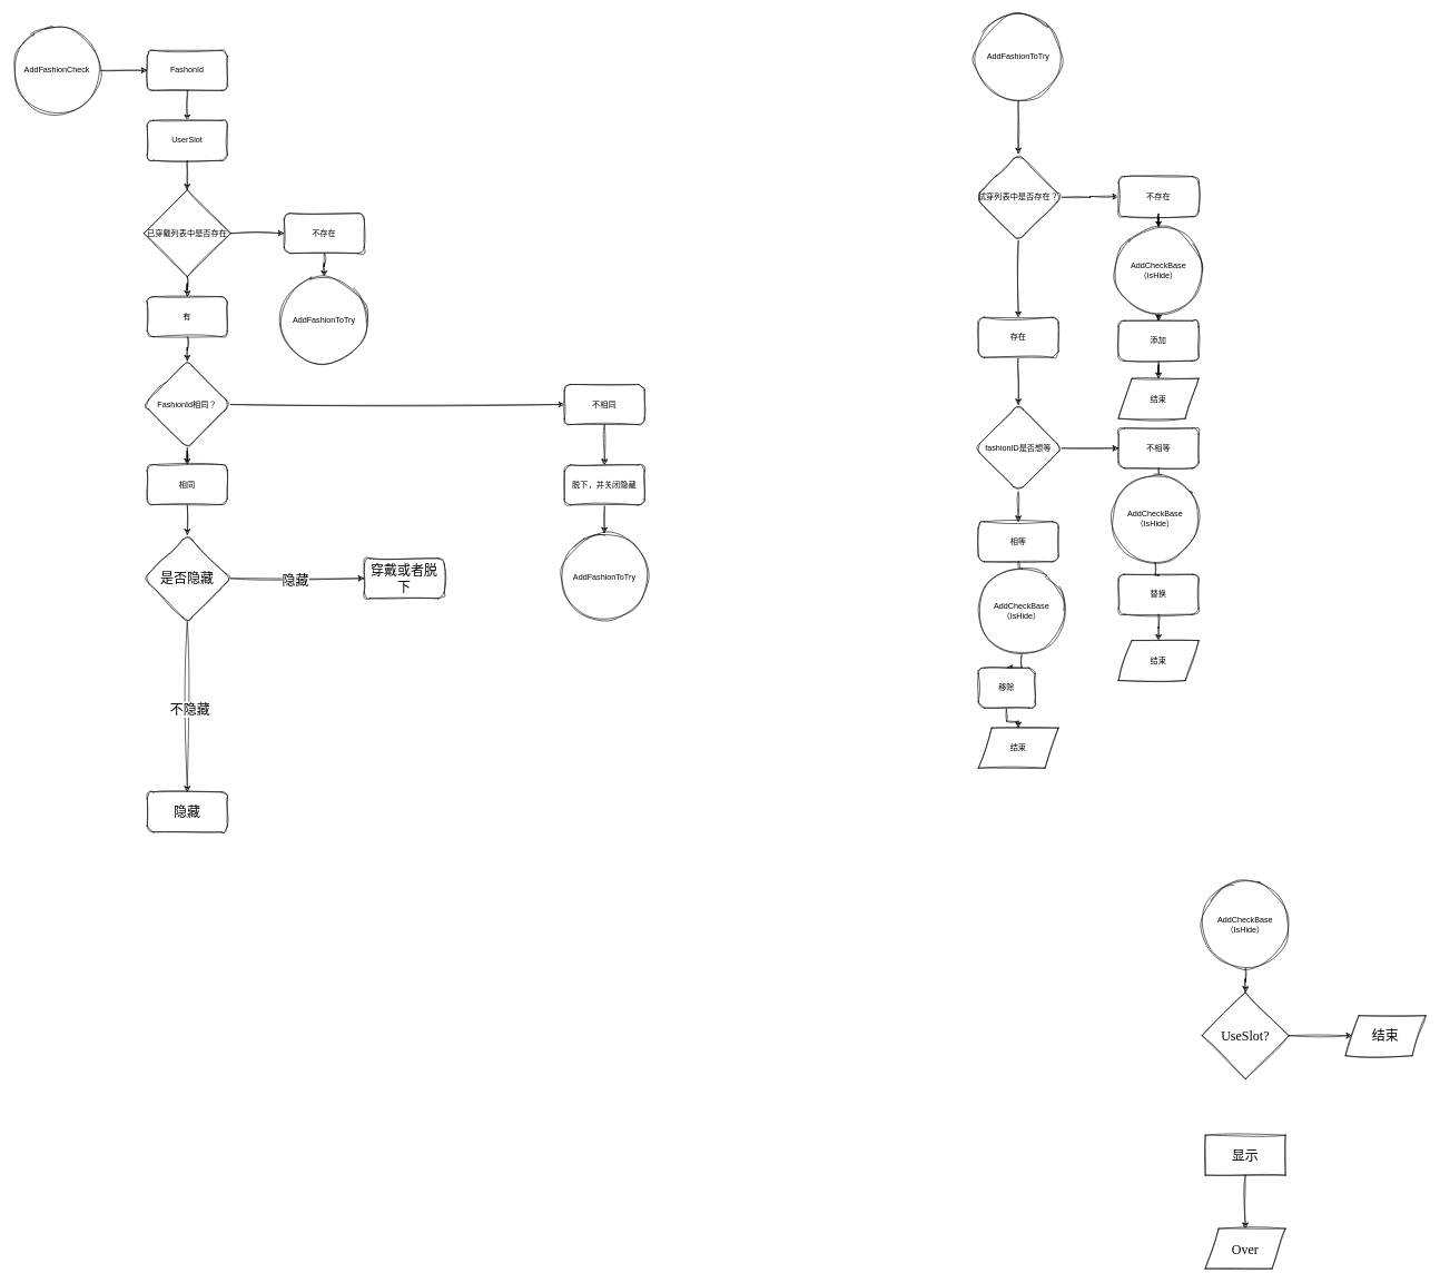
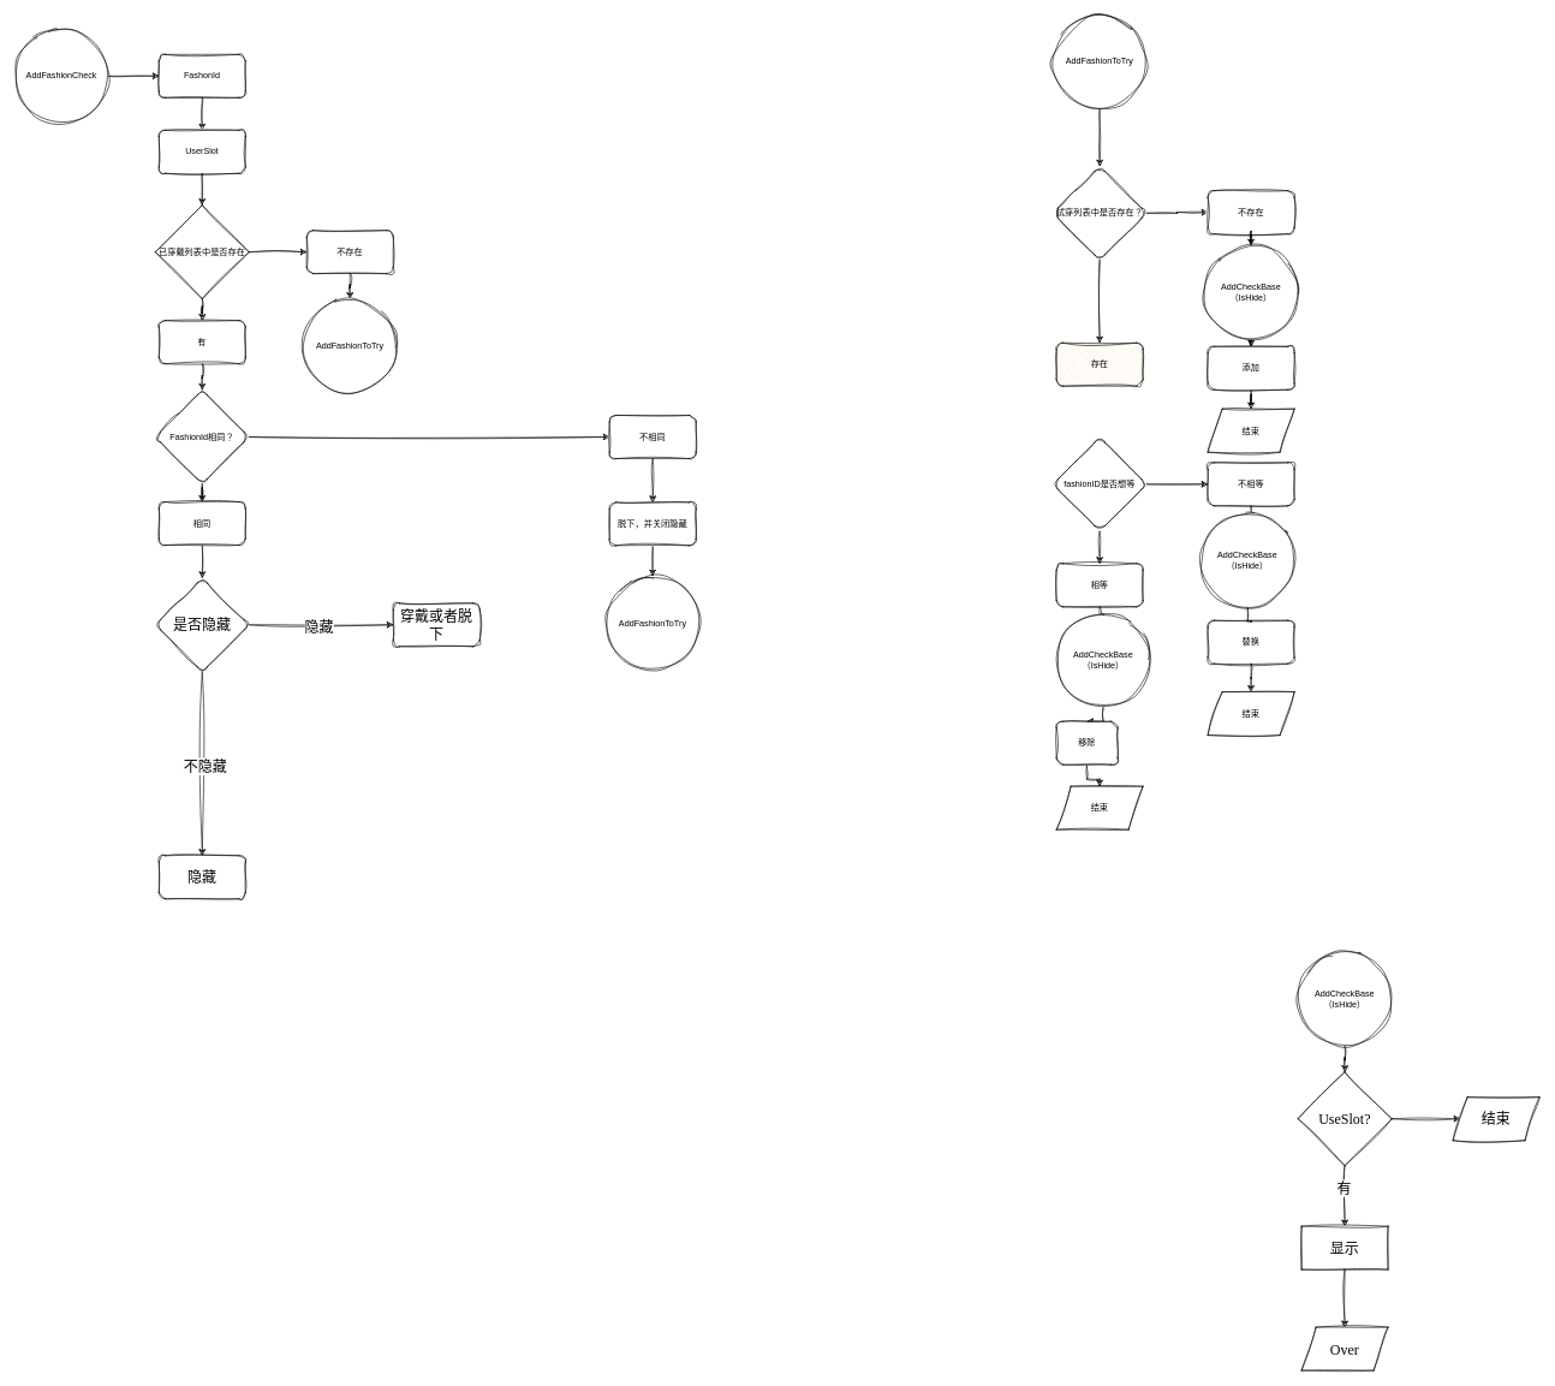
- <mxCell id="31" value="存在" style="rounded=1;whiteSpace=wrap;html=1;sketch=1;curveFitting=1;jiggle=2;" vertex="1" parent="26"><mxGeometry x="1465" y="475" width="120" height="60" as="geometry" /></mxCell>
+ <mxCell id="31" value="存在" style="rounded=1;whiteSpace=wrap;html=1;sketch=1;curveFitting=1;jiggle=2;fillColor=#ffe6cc;" vertex="1" parent="26"><mxGeometry x="1465" y="475" width="120" height="60" as="geometry" /></mxCell>
- <mxCell id="30" style="edgeStyle=orthogonalEdgeStyle;rounded=0;orthogonalLoop=1;jettySize=auto;html=1;entryX=0.5;entryY=0;entryDx=0;entryDy=0;sketch=1;curveFitting=1;jiggle=2;" edge="1" parent="26" source="31" target="34"><mxGeometry relative="1" as="geometry" /></mxCell>
+ <mxCell id="61" value="" style="edgeStyle=orthogonalEdgeStyle;rounded=0;sketch=1;hachureGap=4;jiggle=2;curveFitting=1;orthogonalLoop=1;jettySize=auto;html=1;fontFamily=Architects Daughter;fontSource=https%3A%2F%2Ffonts.googleapis.com%2Fcss%3Ffamily%3DArchitects%2BDaughter;fontSize=20;fontColor=default;" edge="1" parent="26" source="64" target="66"><mxGeometry relative="1" as="geometry" /></mxCell>
+ <mxCell id="62" value="有" style="edgeLabel;html=1;align=center;verticalAlign=middle;resizable=0;points=[];fontSize=20;fontFamily=Architects Daughter;fontColor=default;" vertex="1" connectable="0" parent="61"><mxGeometry x="-0.284" y="-2" relative="1" as="geometry"><mxPoint as="offset" /></mxGeometry></mxCell>
